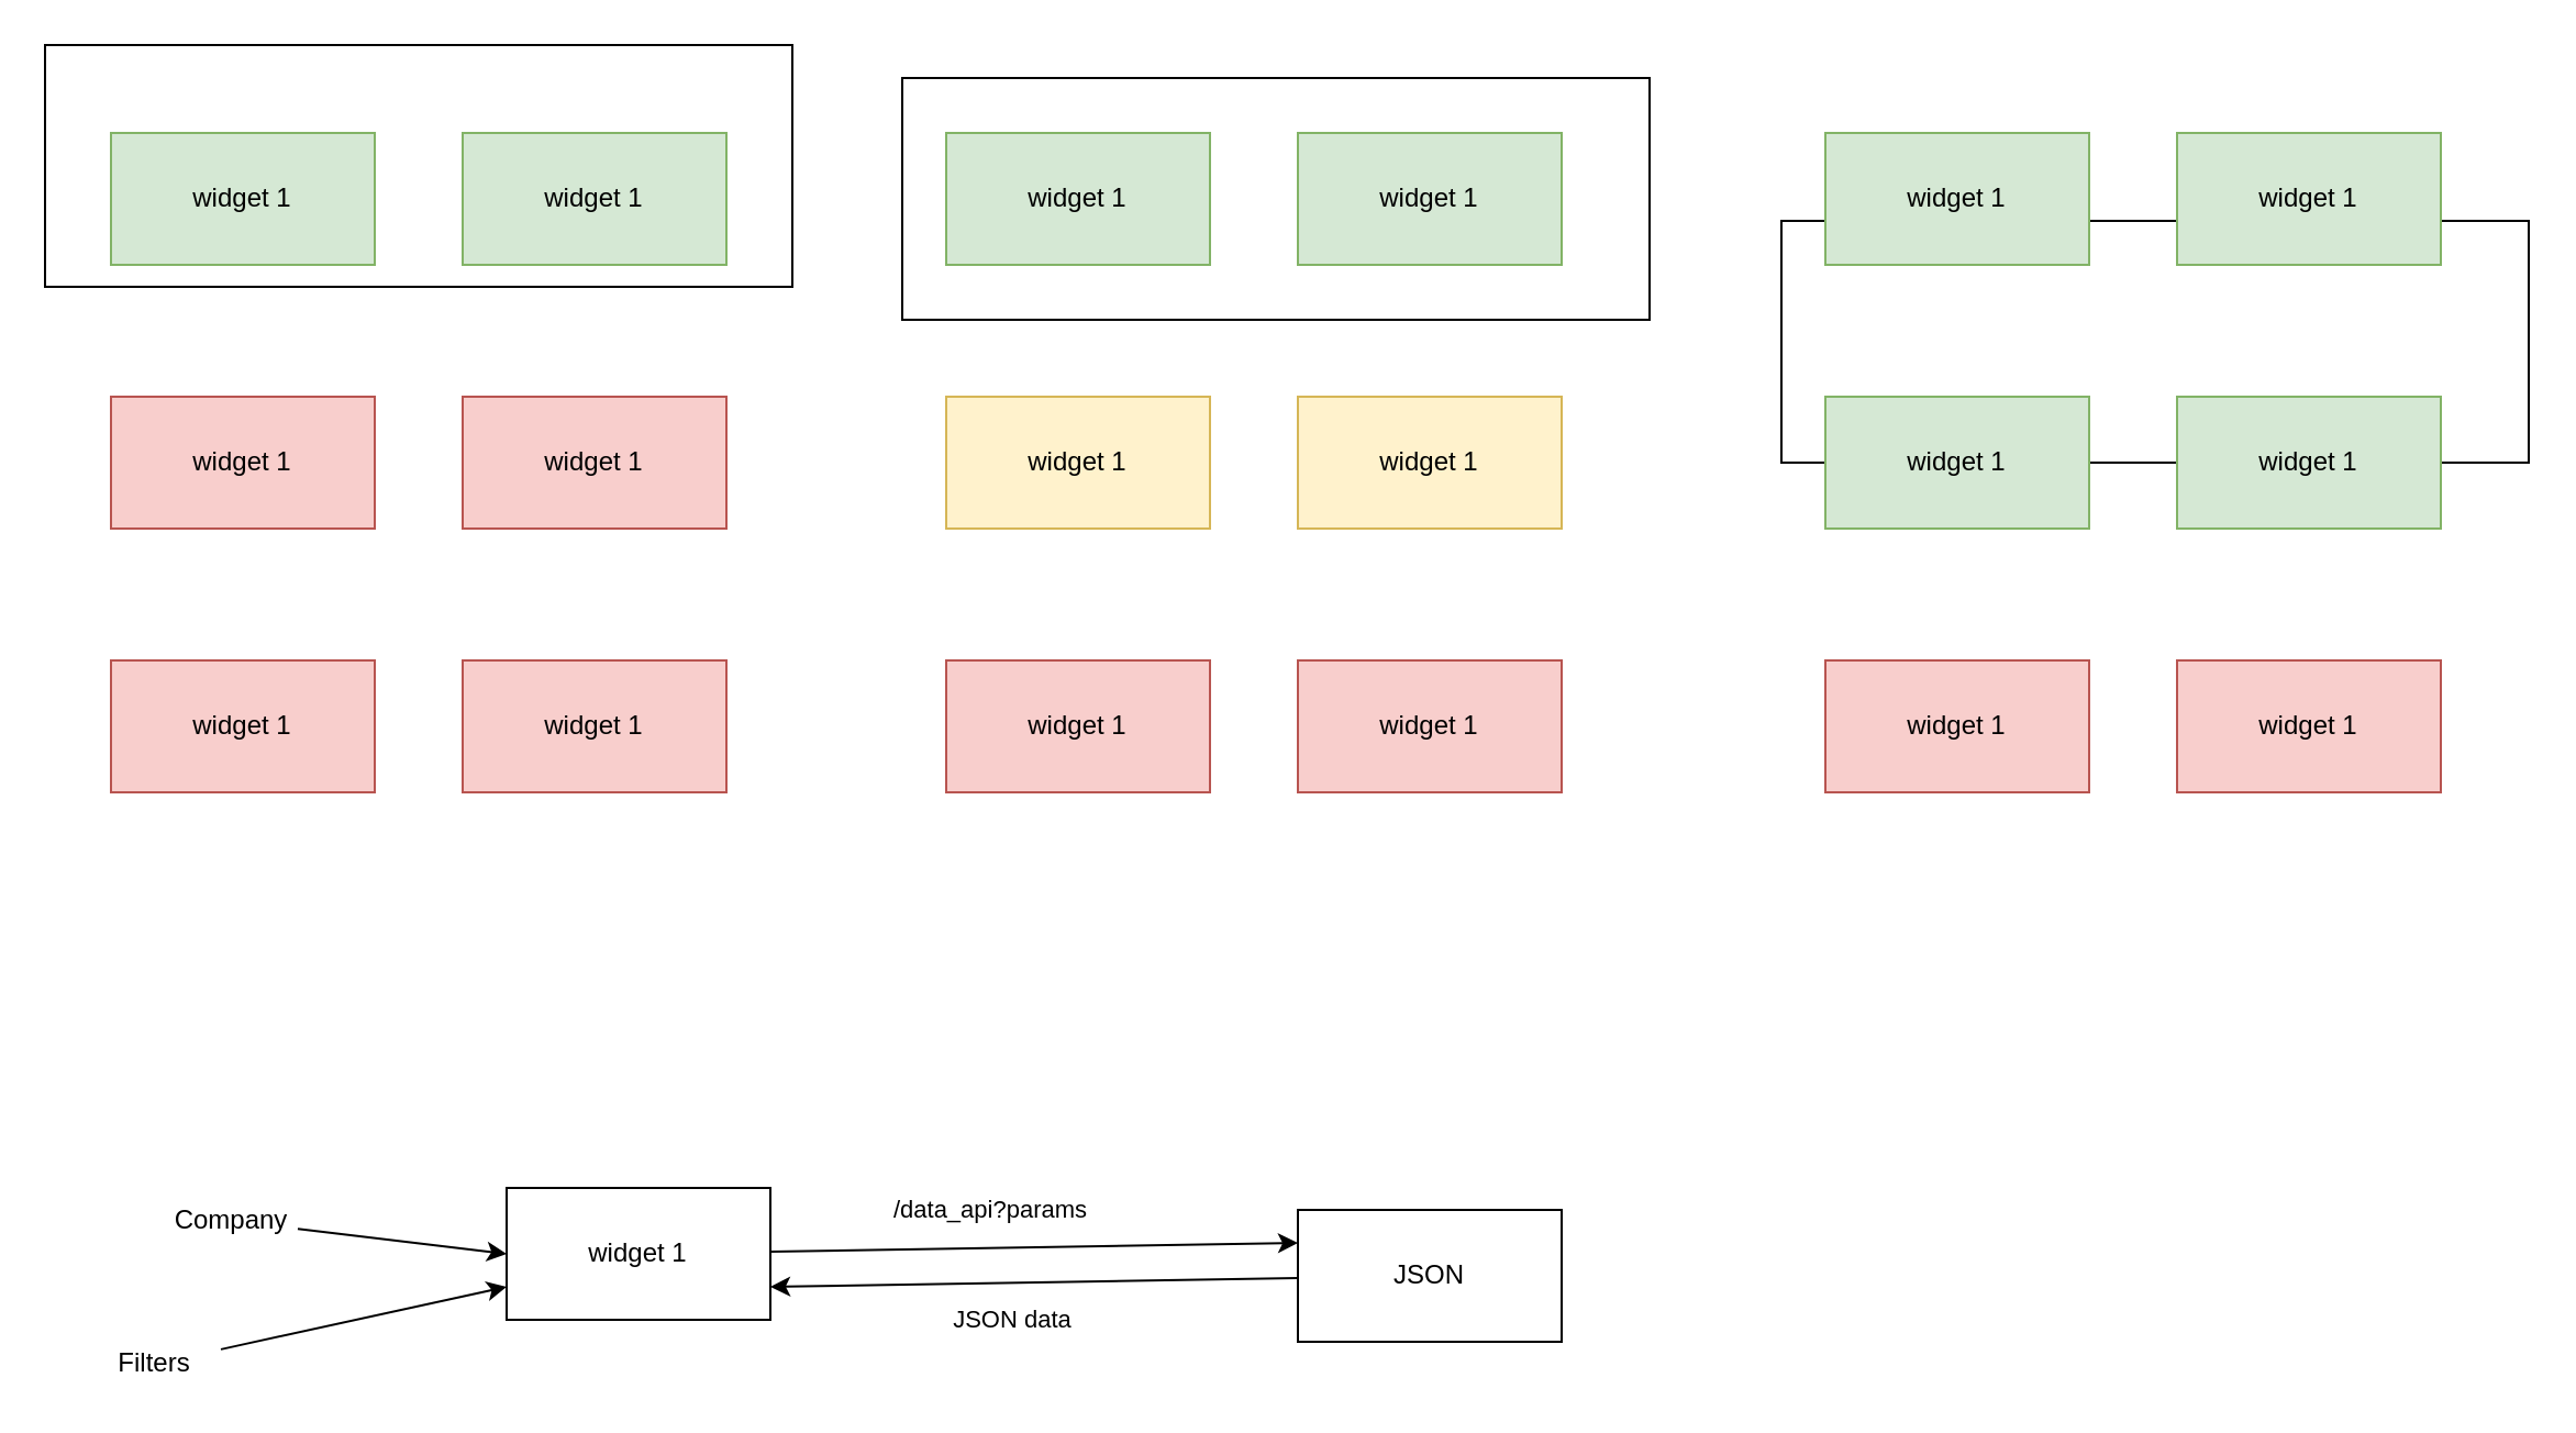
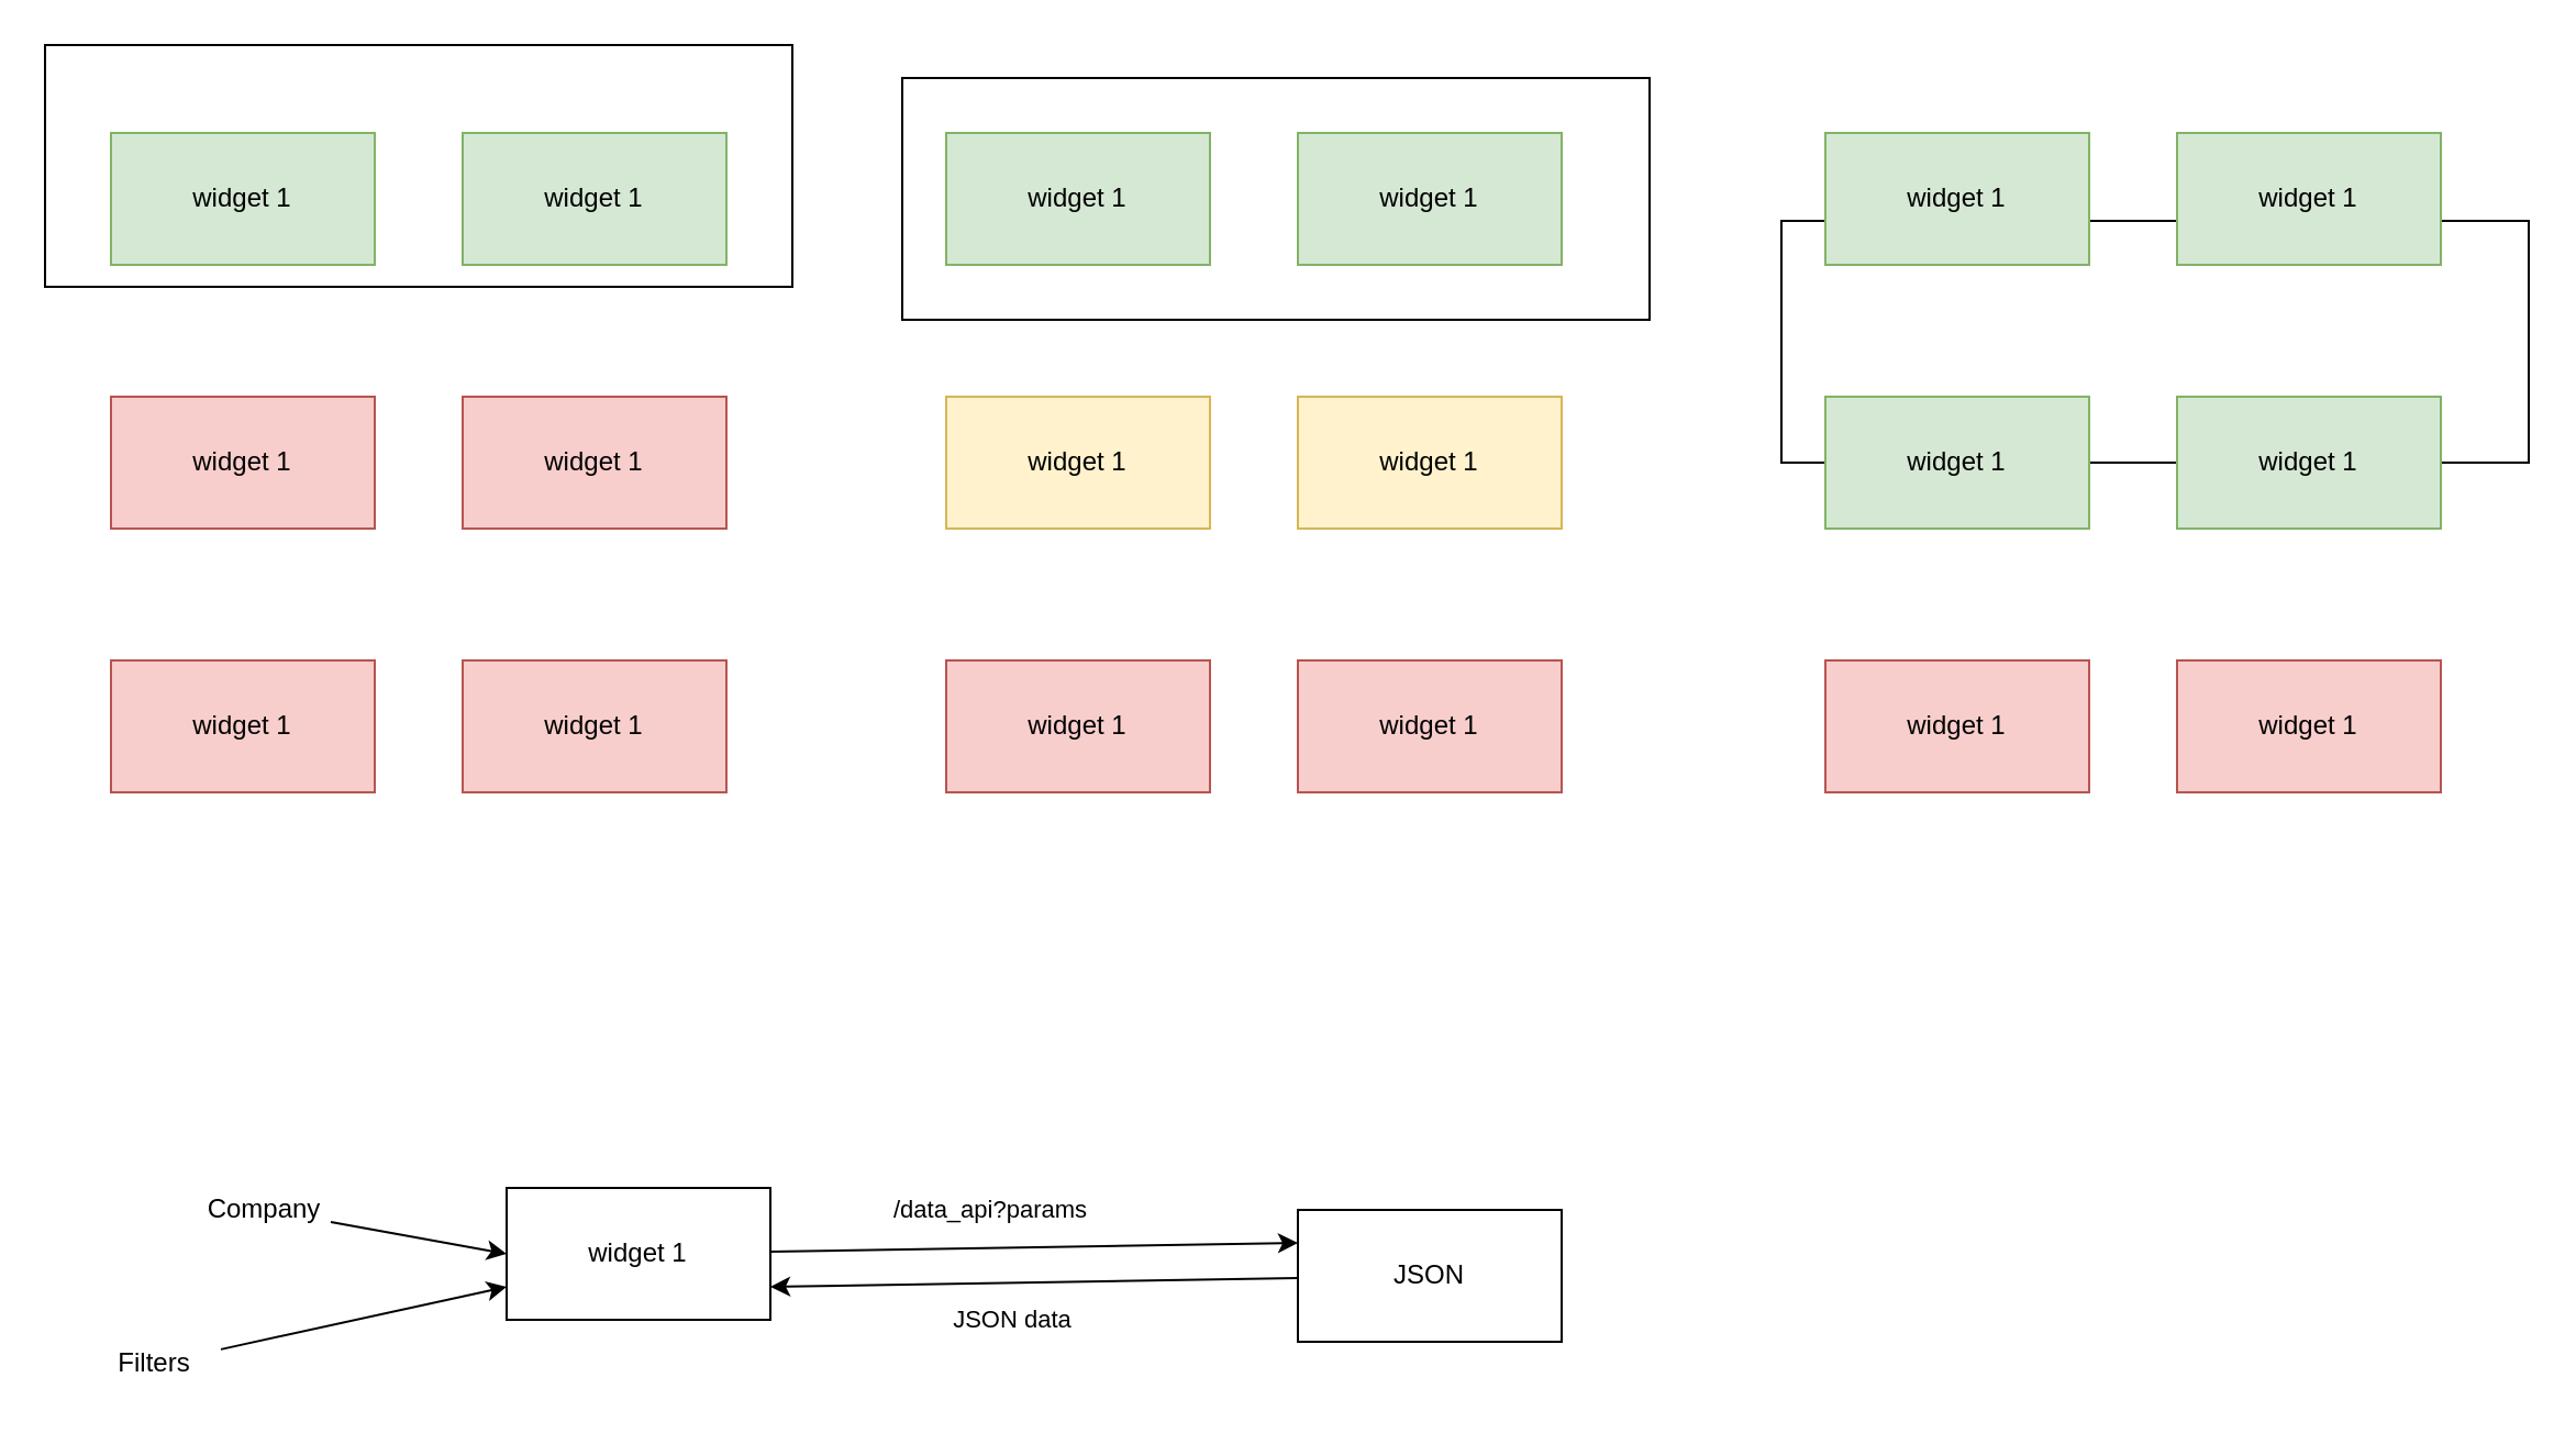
- <mxCell id="26" value="Company" style="text;html=1;strokeColor=none;fillColor=none;align=center;verticalAlign=middle;whiteSpace=wrap;rounded=0;" vertex="1" parent="1"><mxGeometry x="75" y="545" width="60" height="20" as="geometry" /></mxCell>
+ <mxCell id="26" value="Company" style="text;html=1;strokeColor=none;fillColor=none;align=center;verticalAlign=middle;whiteSpace=wrap;rounded=0;" vertex="1" parent="1"><mxGeometry x="90" y="540" width="60" height="20" as="geometry" /></mxCell>
